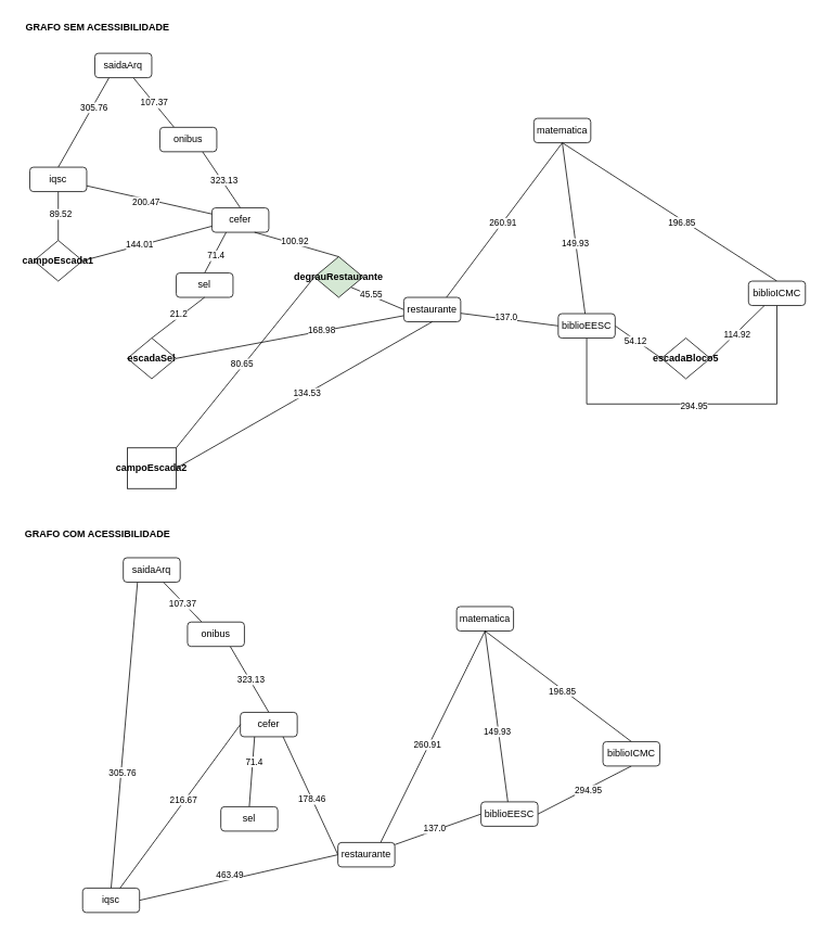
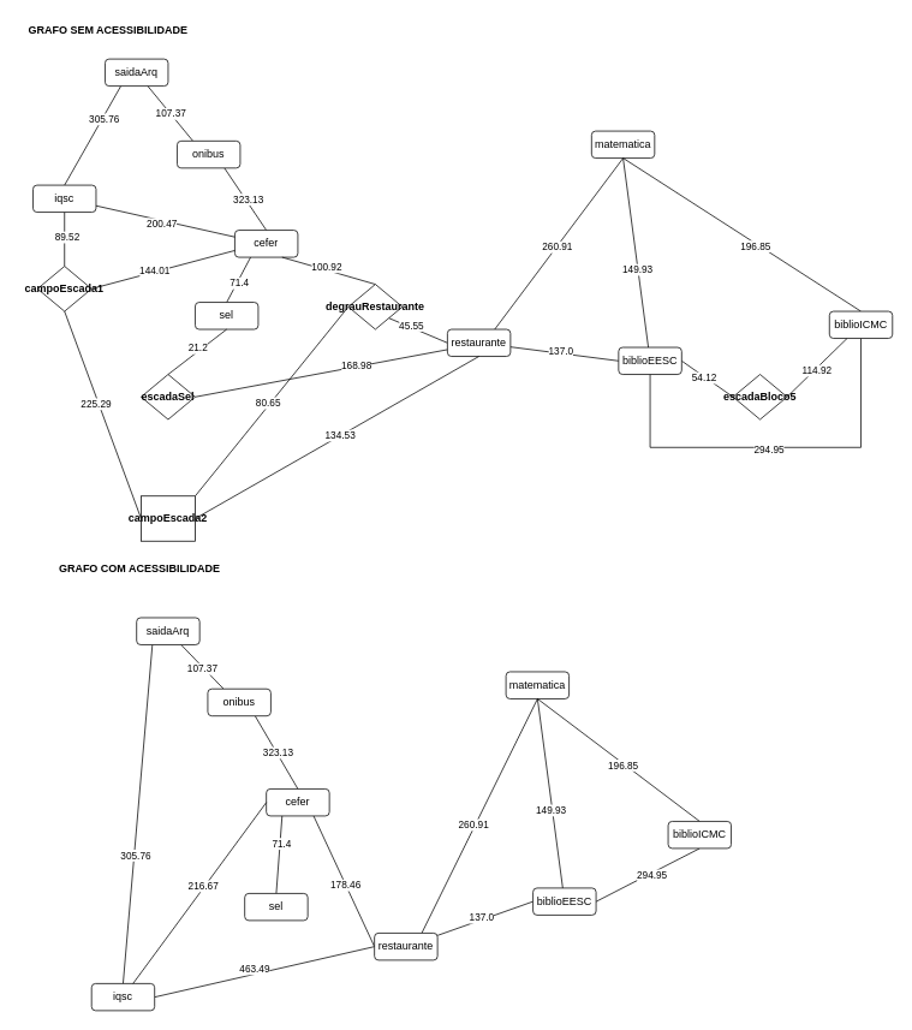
- <mxCell id="23" value="&lt;b style=&quot;&quot;&gt;degrauRestaurante&lt;/b&gt;" style="rhombus;html=1;whiteSpace=wrap;fillColor=#d5e8d4;" parent="1" vertex="1"><mxGeometry x="386" y="315" width="60" height="50" as="geometry" /></mxCell>
+ <mxCell id="23" value="&lt;b style=&quot;&quot;&gt;degrauRestaurante&lt;/b&gt;" style="rhombus;html=1;whiteSpace=wrap;" parent="1" vertex="1"><mxGeometry x="386" y="315" width="60" height="50" as="geometry" /></mxCell>
+ <mxCell id="24" style="rounded=0;orthogonalLoop=1;jettySize=auto;html=1;exitX=0;exitY=0.5;exitDx=0;exitDy=0;entryX=0.5;entryY=1;entryDx=0;entryDy=0;endArrow=none;endFill=0;" parent="1" source="28" target="18" edge="1"><mxGeometry relative="1" as="geometry" /></mxCell>
+ <mxCell id="25" value="225.29" style="edgeLabel;html=1;align=center;verticalAlign=middle;resizable=0;points=[];" parent="24" vertex="1" connectable="0"><mxGeometry x="0.119" y="3" relative="1" as="geometry"><mxPoint as="offset" /></mxGeometry></mxCell>
- <mxCell id="92" value="&lt;b&gt;GRAFO COM ACESSIBILIDADE&lt;/b&gt;" style="text;html=1;align=center;verticalAlign=middle;resizable=0;points=[];autosize=1;strokeColor=none;fillColor=none;" parent="1" vertex="1"><mxGeometry x="20" y="643" width="197" height="26" as="geometry" /></mxCell>
+ <mxCell id="92" value="&lt;b&gt;GRAFO COM ACESSIBILIDADE&lt;/b&gt;" style="text;html=1;align=center;verticalAlign=middle;resizable=0;points=[];autosize=1;strokeColor=none;fillColor=none;" parent="1" vertex="1"><mxGeometry x="55" y="618" width="197" height="26" as="geometry" /></mxCell>
